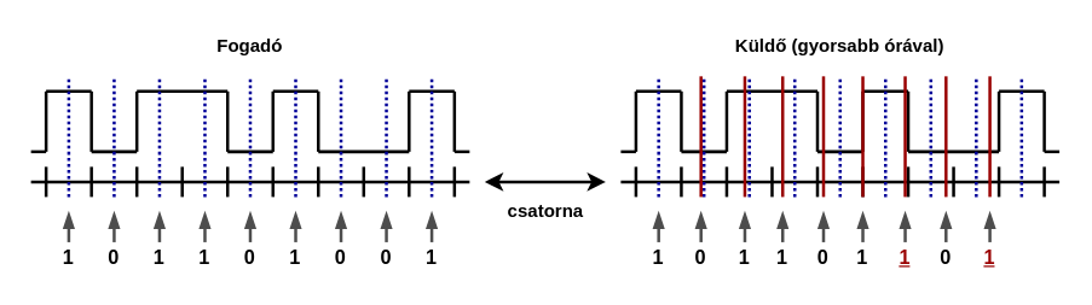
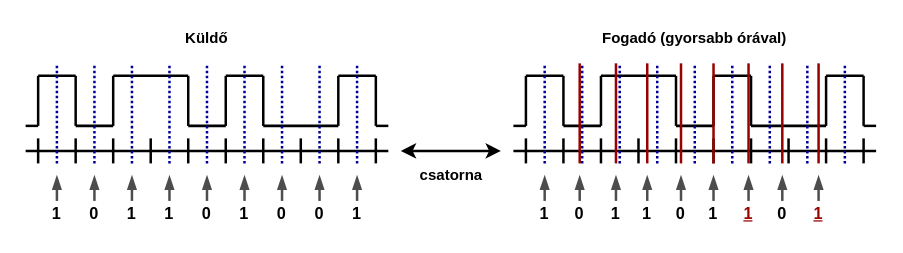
- <mxCell id="4" value="Fogadó" style="text;html=1;strokeColor=none;fillColor=none;align=center;verticalAlign=middle;whiteSpace=wrap;rounded=0;fontStyle=1" vertex="1" parent="1"><mxGeometry x="20" y="20" width="290" height="20" as="geometry" /></mxCell>
+ <mxCell id="4" value="Küldő" style="text;html=1;strokeColor=none;fillColor=none;align=center;verticalAlign=middle;whiteSpace=wrap;rounded=0;fontStyle=1" vertex="1" parent="1"><mxGeometry x="20" y="20" width="290" height="20" as="geometry" /></mxCell>
- <mxCell id="5" value="Küldő (gyorsabb órával)" style="text;html=1;strokeColor=none;fillColor=none;align=center;verticalAlign=middle;whiteSpace=wrap;rounded=0;fontStyle=1" vertex="1" parent="1"><mxGeometry x="410" y="20" width="290" height="20" as="geometry" /></mxCell>
+ <mxCell id="5" value="Fogadó (gyorsabb órával)" style="text;html=1;strokeColor=none;fillColor=none;align=center;verticalAlign=middle;whiteSpace=wrap;rounded=0;fontStyle=1" vertex="1" parent="1"><mxGeometry x="410" y="20" width="290" height="20" as="geometry" /></mxCell>
